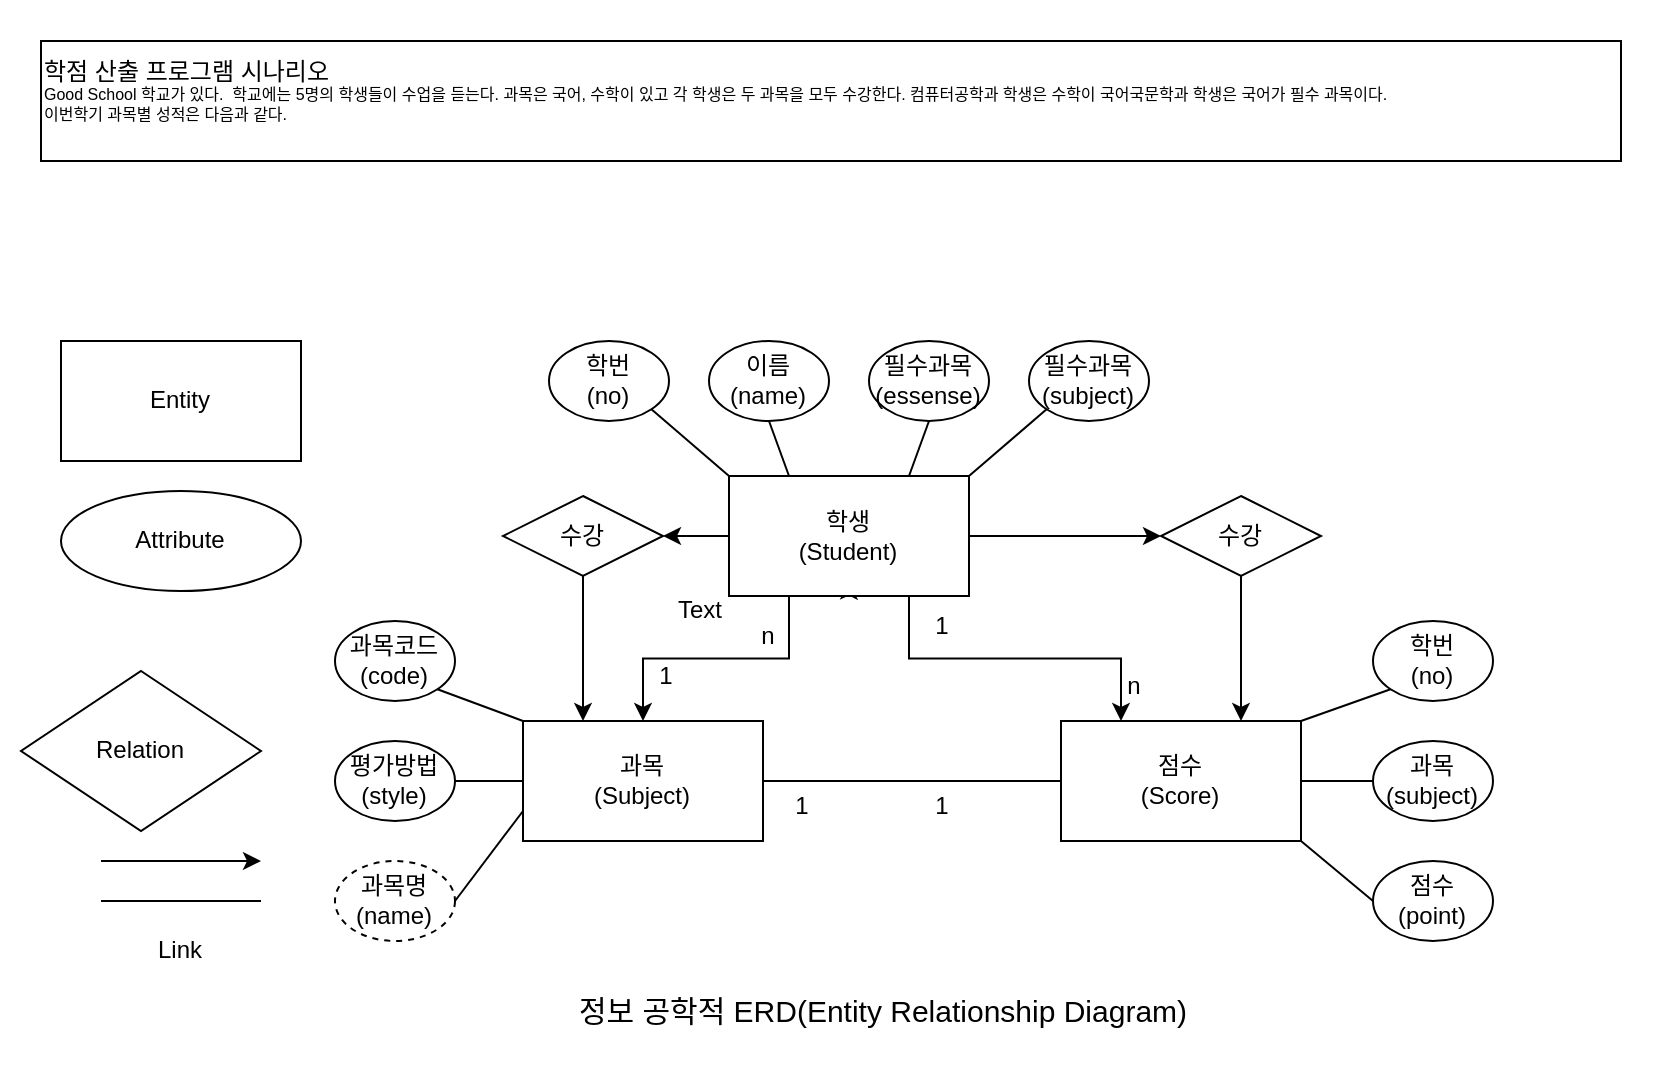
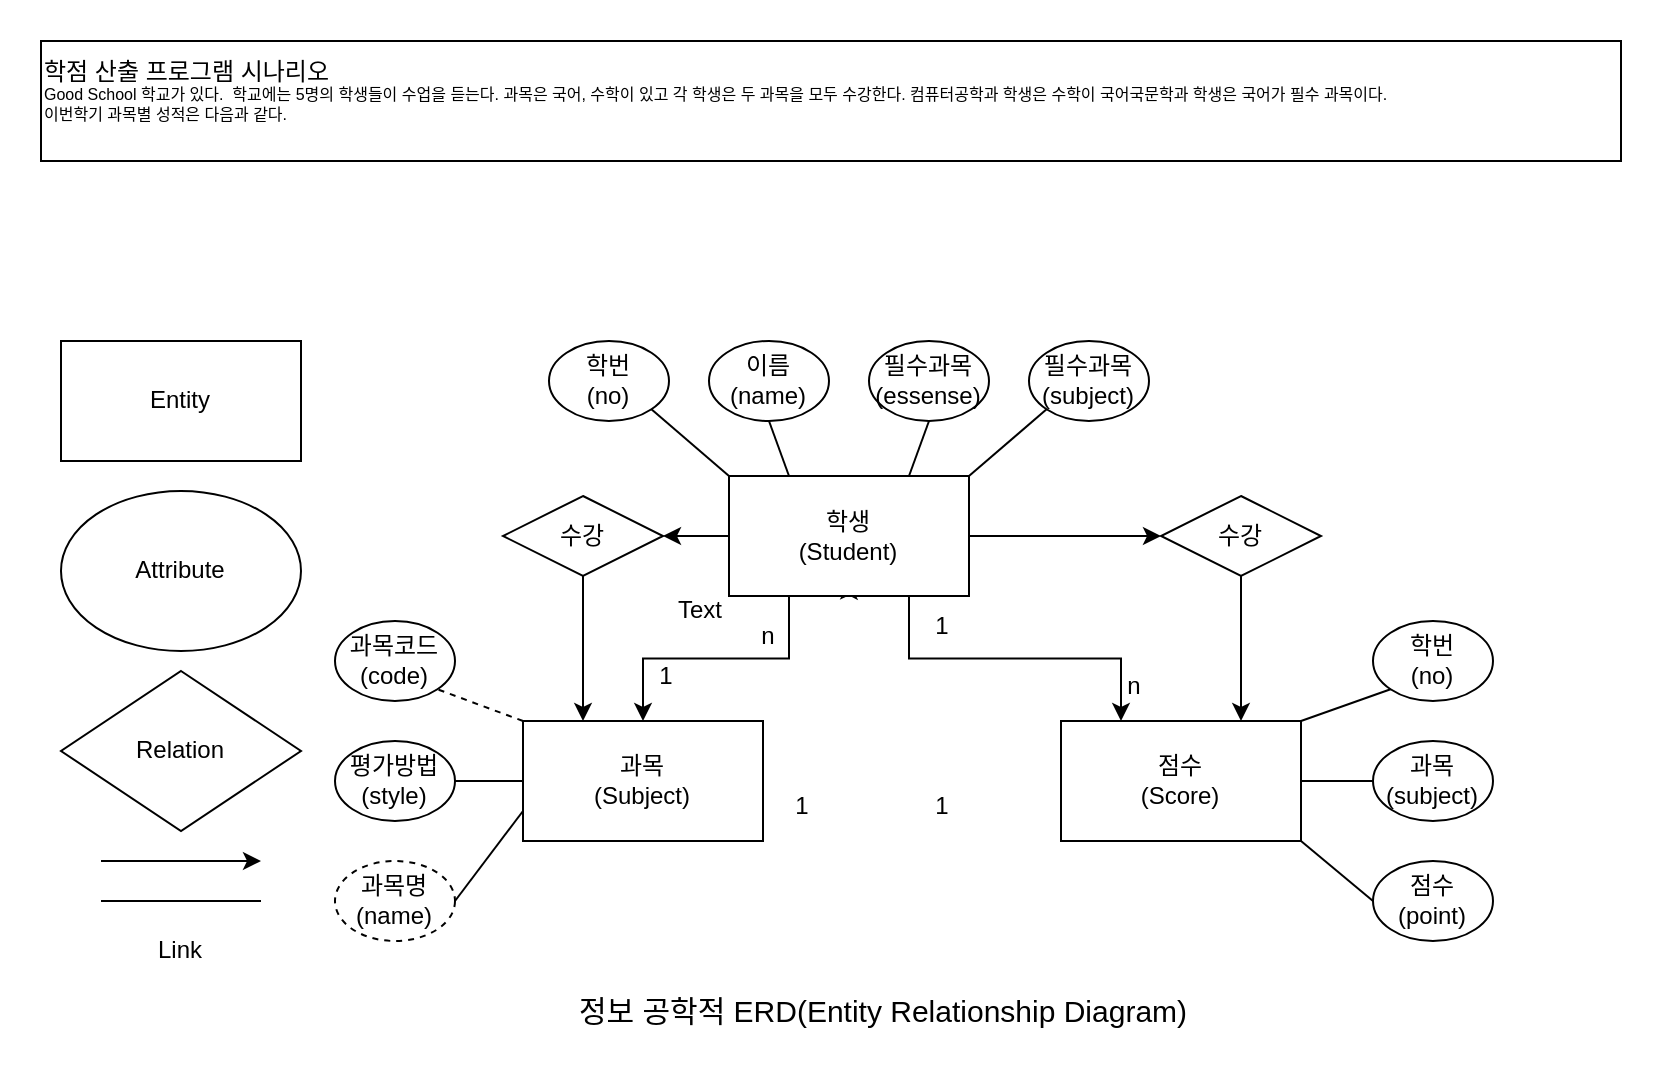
- <mxCell id="42" value="Attribute" style="ellipse;whiteSpace=wrap;html=1;" vertex="1" parent="1"><mxGeometry x="30" y="245" width="120" height="50" as="geometry" /></mxCell>
+ <mxCell id="42" value="Attribute" style="ellipse;whiteSpace=wrap;html=1;" vertex="1" parent="1"><mxGeometry x="30" y="245" width="120" height="80" as="geometry" /></mxCell>
- <mxCell id="32" value="" style="endArrow=none;html=1;rounded=0;entryX=1;entryY=1;entryDx=0;entryDy=0;exitX=0;exitY=0;exitDx=0;exitDy=0;" edge="1" parent="1" source="9" target="15"><mxGeometry width="50" height="50" relative="1" as="geometry"><mxPoint x="421" y="278" as="sourcePoint" /><mxPoint x="361" y="250" as="targetPoint" /></mxGeometry></mxCell>
+ <mxCell id="32" value="" style="endArrow=none;html=1;rounded=0;entryX=1;entryY=1;entryDx=0;entryDy=0;exitX=0;exitY=0;exitDx=0;exitDy=0;dashed=1;" edge="1" parent="1" source="9" target="15"><mxGeometry width="50" height="50" relative="1" as="geometry"><mxPoint x="421" y="278" as="sourcePoint" /><mxPoint x="361" y="250" as="targetPoint" /></mxGeometry></mxCell>
- <mxCell id="43" value="Relation" style="rhombus;whiteSpace=wrap;html=1;" vertex="1" parent="1"><mxGeometry x="10" y="335" width="120" height="80" as="geometry" /></mxCell>
+ <mxCell id="43" value="Relation" style="rhombus;whiteSpace=wrap;html=1;" vertex="1" parent="1"><mxGeometry x="30" y="335" width="120" height="80" as="geometry" /></mxCell>
- <mxCell id="25" value="" style="endArrow=none;html=1;rounded=0;entryX=0;entryY=0.5;entryDx=0;entryDy=0;exitX=1;exitY=0.5;exitDx=0;exitDy=0;" edge="1" parent="1" source="9" target="10"><mxGeometry width="50" height="50" relative="1" as="geometry"><mxPoint x="400" y="400" as="sourcePoint" /><mxPoint x="450" y="350" as="targetPoint" /></mxGeometry></mxCell>
